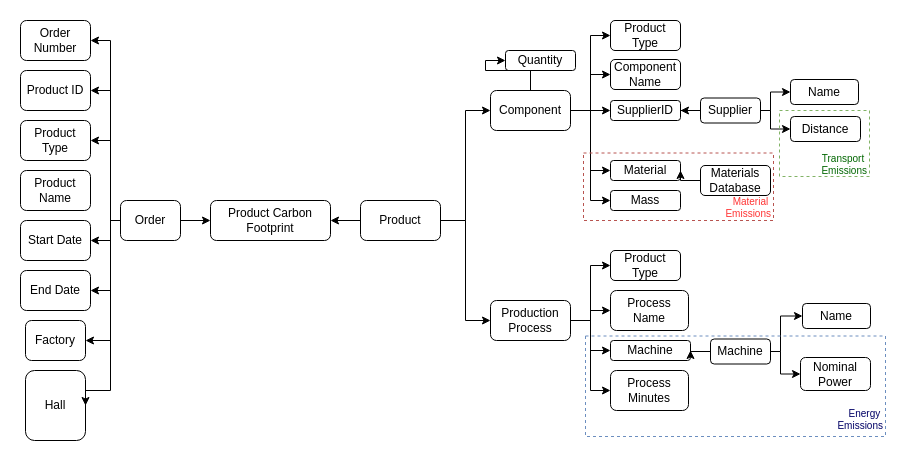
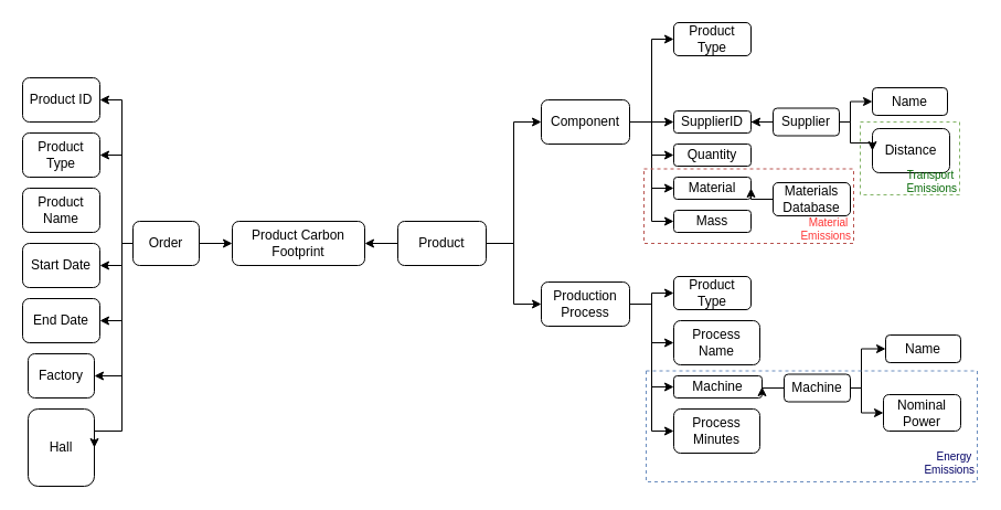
- <mxCell id="33" value="Order Number" style="rounded=1;whiteSpace=wrap;html=1;fillColor=none;" parent="1" vertex="1"><mxGeometry x="20" y="20" width="70" height="40" as="geometry" /></mxCell>
- <mxCell id="24" style="edgeStyle=orthogonalEdgeStyle;rounded=0;orthogonalLoop=1;jettySize=auto;html=1;entryX=1;entryY=0.5;entryDx=0;entryDy=0;" edge="1" parent="1" source="32" target="33"><mxGeometry relative="1" as="geometry"><Array as="points"><mxPoint x="110" y="220" /><mxPoint x="110" y="40" /></Array></mxGeometry></mxCell>
- <mxCell id="49" value="Quantity" style="rounded=1;whiteSpace=wrap;html=1;fillColor=none;" vertex="1" parent="1"><mxGeometry x="505" y="50" width="70" height="20" as="geometry" /></mxCell>
+ <mxCell id="49" value="Quantity" style="rounded=1;whiteSpace=wrap;html=1;fillColor=none;" vertex="1" parent="1"><mxGeometry x="610" y="130" width="70" height="20" as="geometry" /></mxCell>
- <mxCell id="10" style="edgeStyle=orthogonalEdgeStyle;rounded=0;orthogonalLoop=1;jettySize=auto;html=1;entryX=0;entryY=0.5;entryDx=0;entryDy=0;" parent="1" source="16" target="17" edge="1"><mxGeometry relative="1" as="geometry" /></mxCell>
- <mxCell id="17" value="Component Name" style="rounded=1;whiteSpace=wrap;html=1;fillColor=none;" parent="1" vertex="1"><mxGeometry x="610" y="59" width="70" height="30" as="geometry" /></mxCell>
- <mxCell id="42" value="Distance" style="rounded=1;whiteSpace=wrap;html=1;fillColor=none;" parent="1" vertex="1"><mxGeometry x="790" y="116" width="70" height="25" as="geometry" /></mxCell>
+ <mxCell id="42" value="Distance" style="rounded=1;whiteSpace=wrap;html=1;fillColor=none;" parent="1" vertex="1"><mxGeometry x="790" y="116" width="70" height="40" as="geometry" /></mxCell>
- <mxCell id="22" value="Production Process" style="rounded=1;whiteSpace=wrap;html=1;fillColor=none;" parent="1" vertex="1"><mxGeometry x="490" y="300" width="80" height="40" as="geometry" /></mxCell>
+ <mxCell id="22" value="Production Process" style="rounded=1;whiteSpace=wrap;html=1;fillColor=none;" parent="1" vertex="1"><mxGeometry x="490" y="255" width="80" height="40" as="geometry" /></mxCell>
